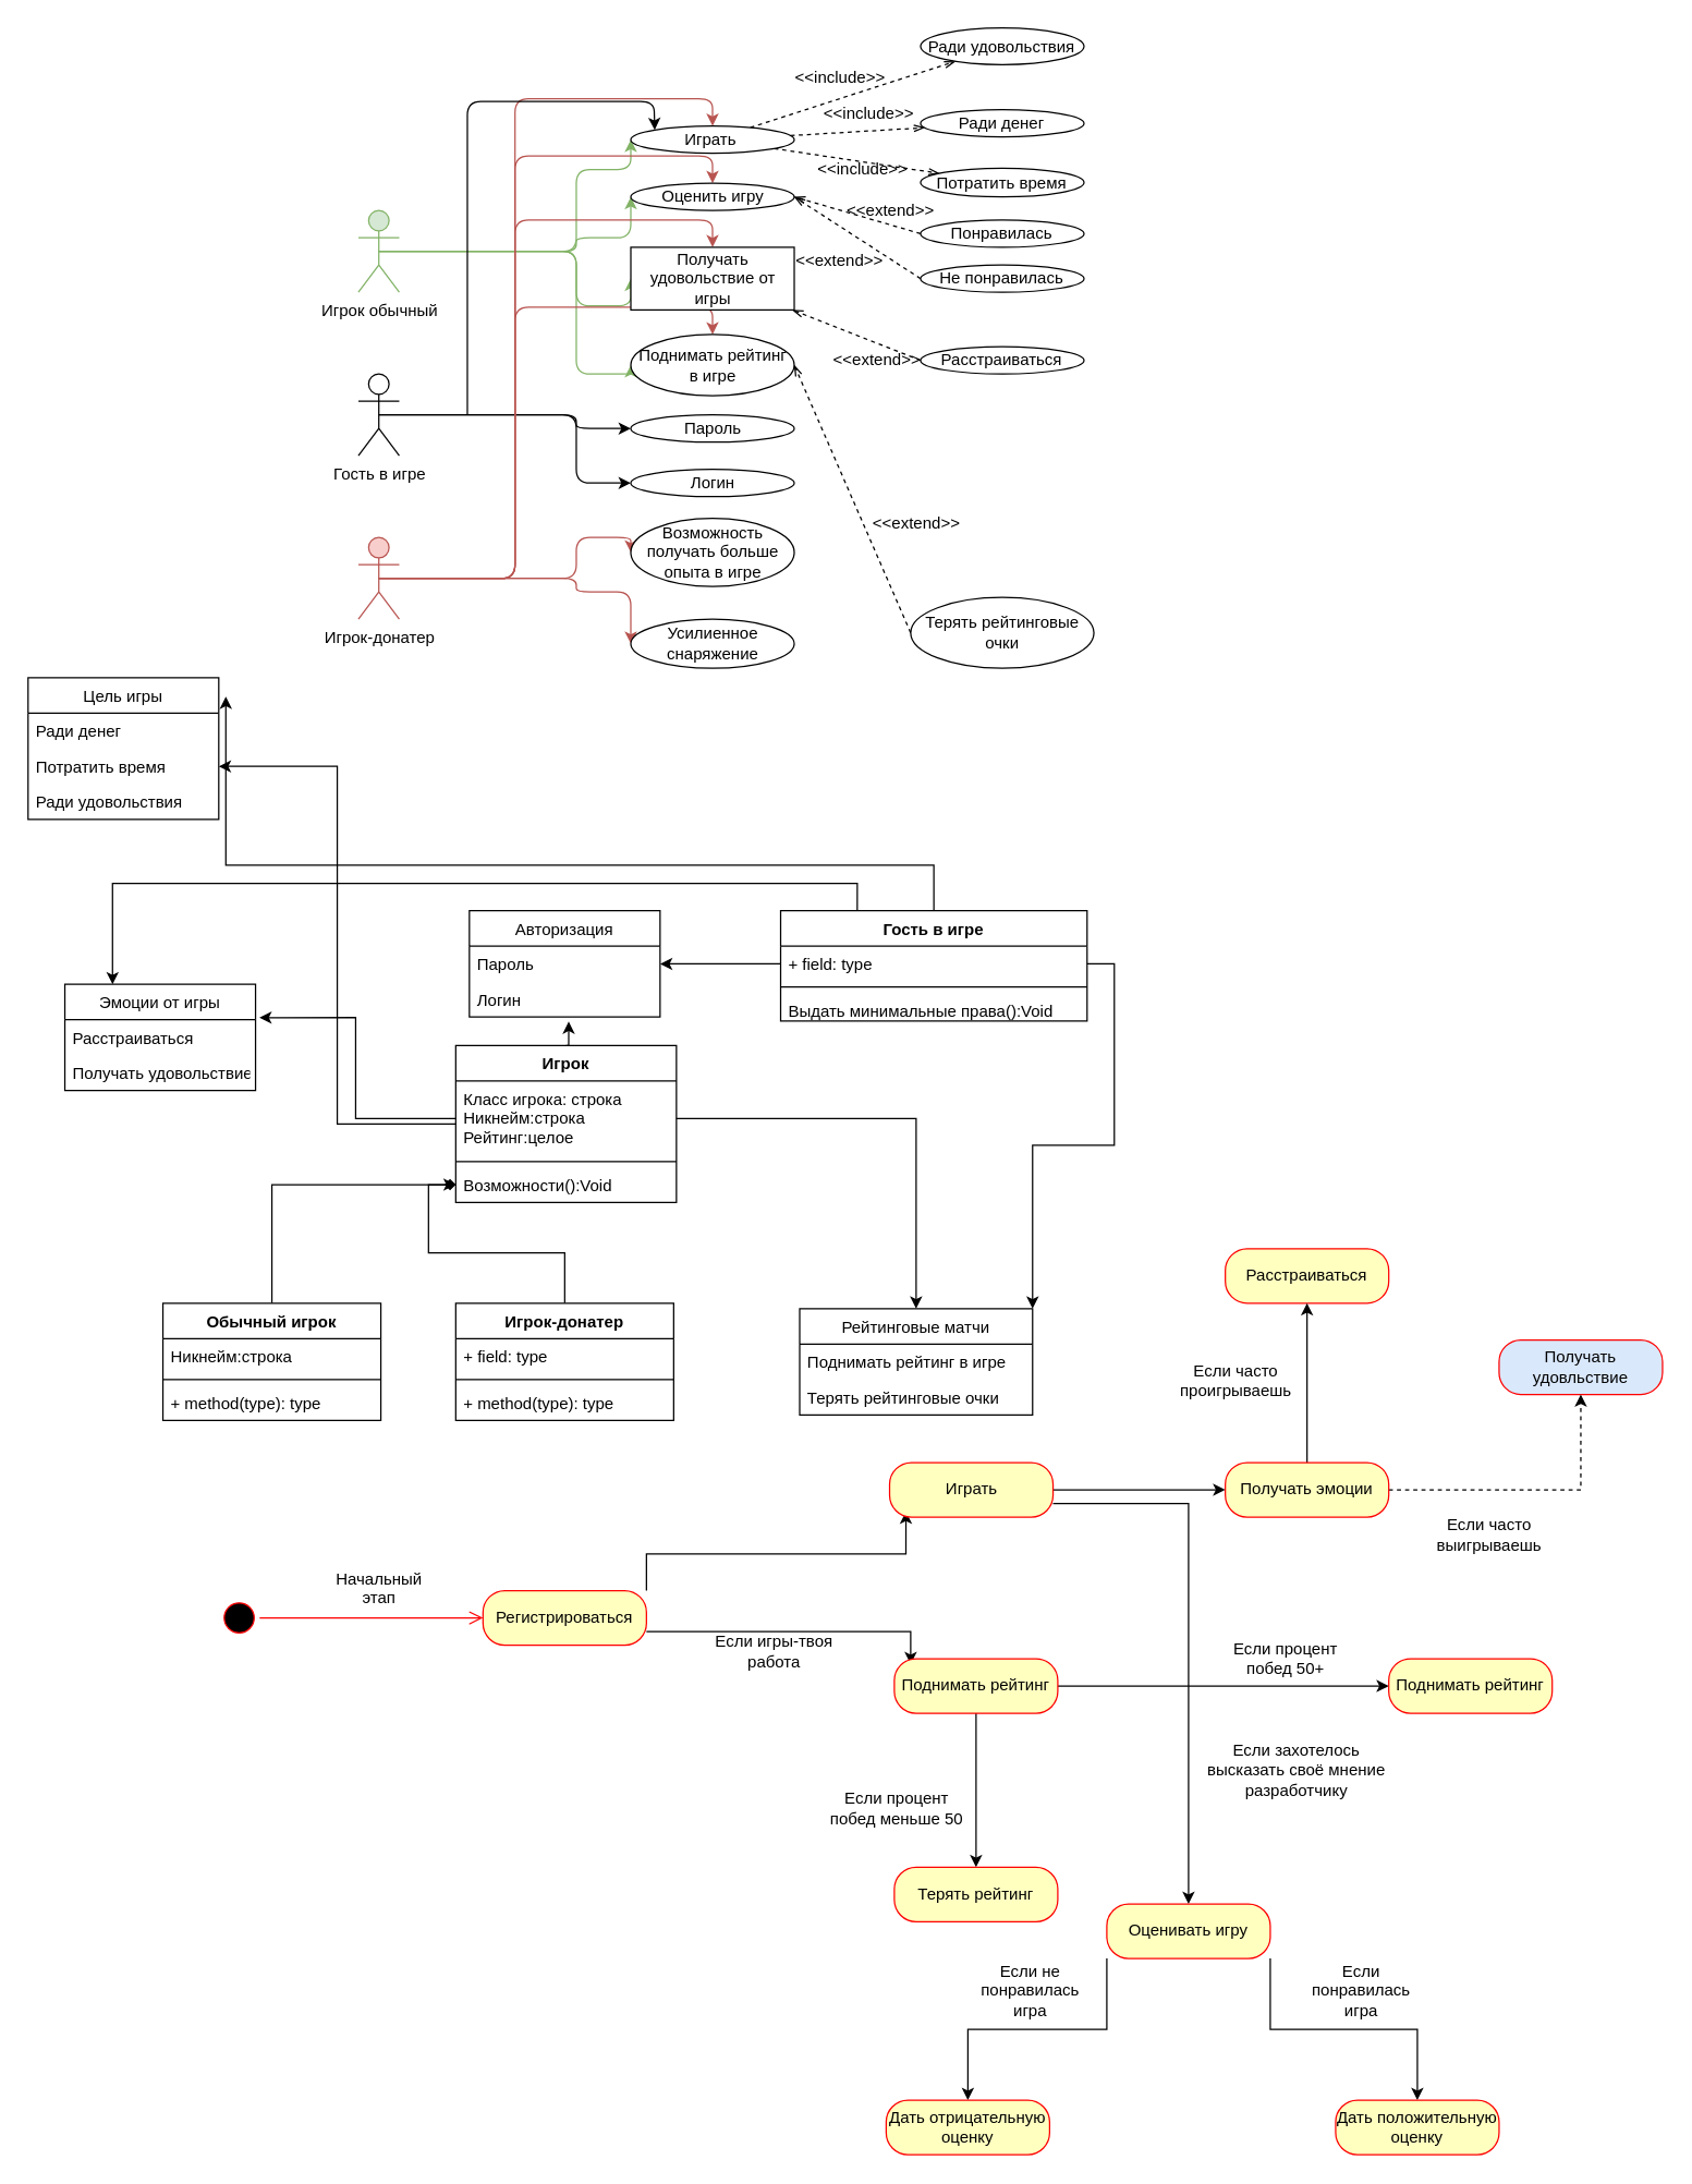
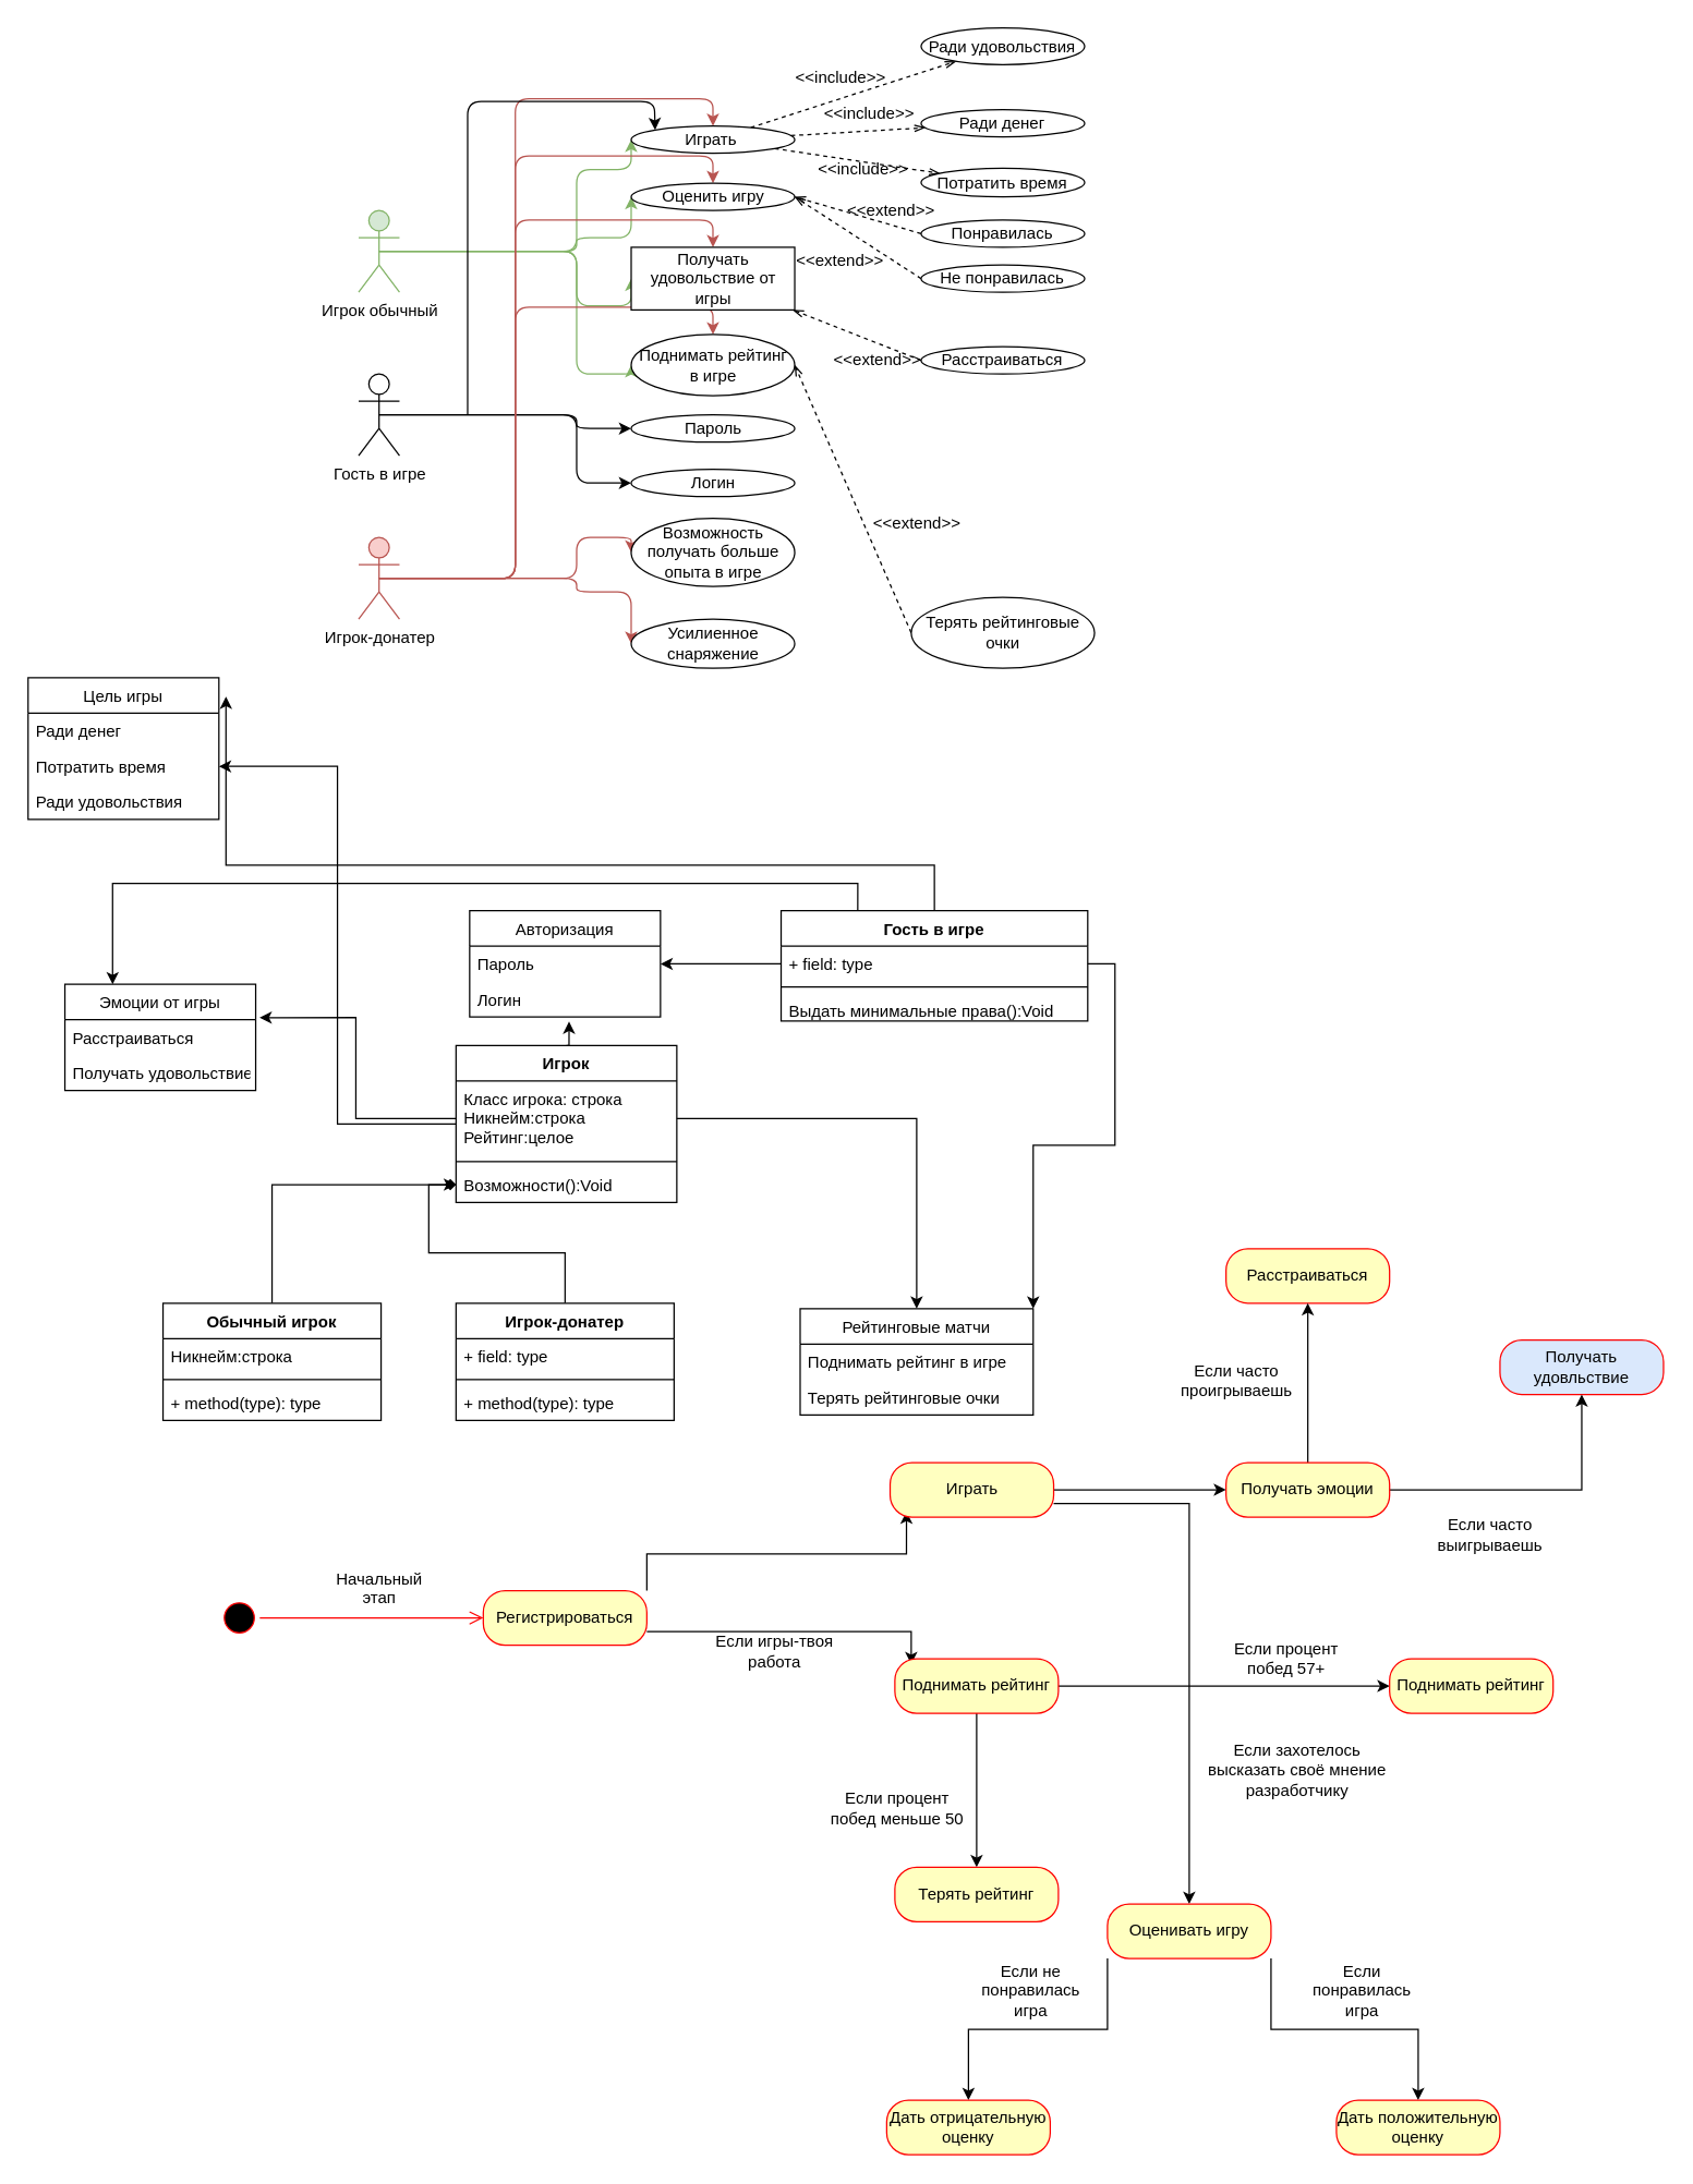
- <mxCell id="108" style="edgeStyle=orthogonalEdgeStyle;rounded=0;orthogonalLoop=1;jettySize=auto;html=1;exitX=1;exitY=0.5;exitDx=0;exitDy=0;dashed=1;" parent="1" source="110" target="94" edge="1"><mxGeometry relative="1" as="geometry" /></mxCell>
+ <mxCell id="108" style="edgeStyle=orthogonalEdgeStyle;rounded=0;orthogonalLoop=1;jettySize=auto;html=1;exitX=1;exitY=0.5;exitDx=0;exitDy=0;" parent="1" source="110" target="94" edge="1"><mxGeometry relative="1" as="geometry" /></mxCell>
- <mxCell id="103" value="Если процент побед 50+" style="text;html=1;strokeColor=none;fillColor=none;align=center;verticalAlign=middle;whiteSpace=wrap;rounded=0;" parent="1" vertex="1"><mxGeometry x="903" y="1207" width="81" height="20" as="geometry" /></mxCell>
+ <mxCell id="103" value="Если процент побед 57+" style="text;html=1;strokeColor=none;fillColor=none;align=center;verticalAlign=middle;whiteSpace=wrap;rounded=0;" parent="1" vertex="1"><mxGeometry x="903" y="1207" width="81" height="20" as="geometry" /></mxCell>
